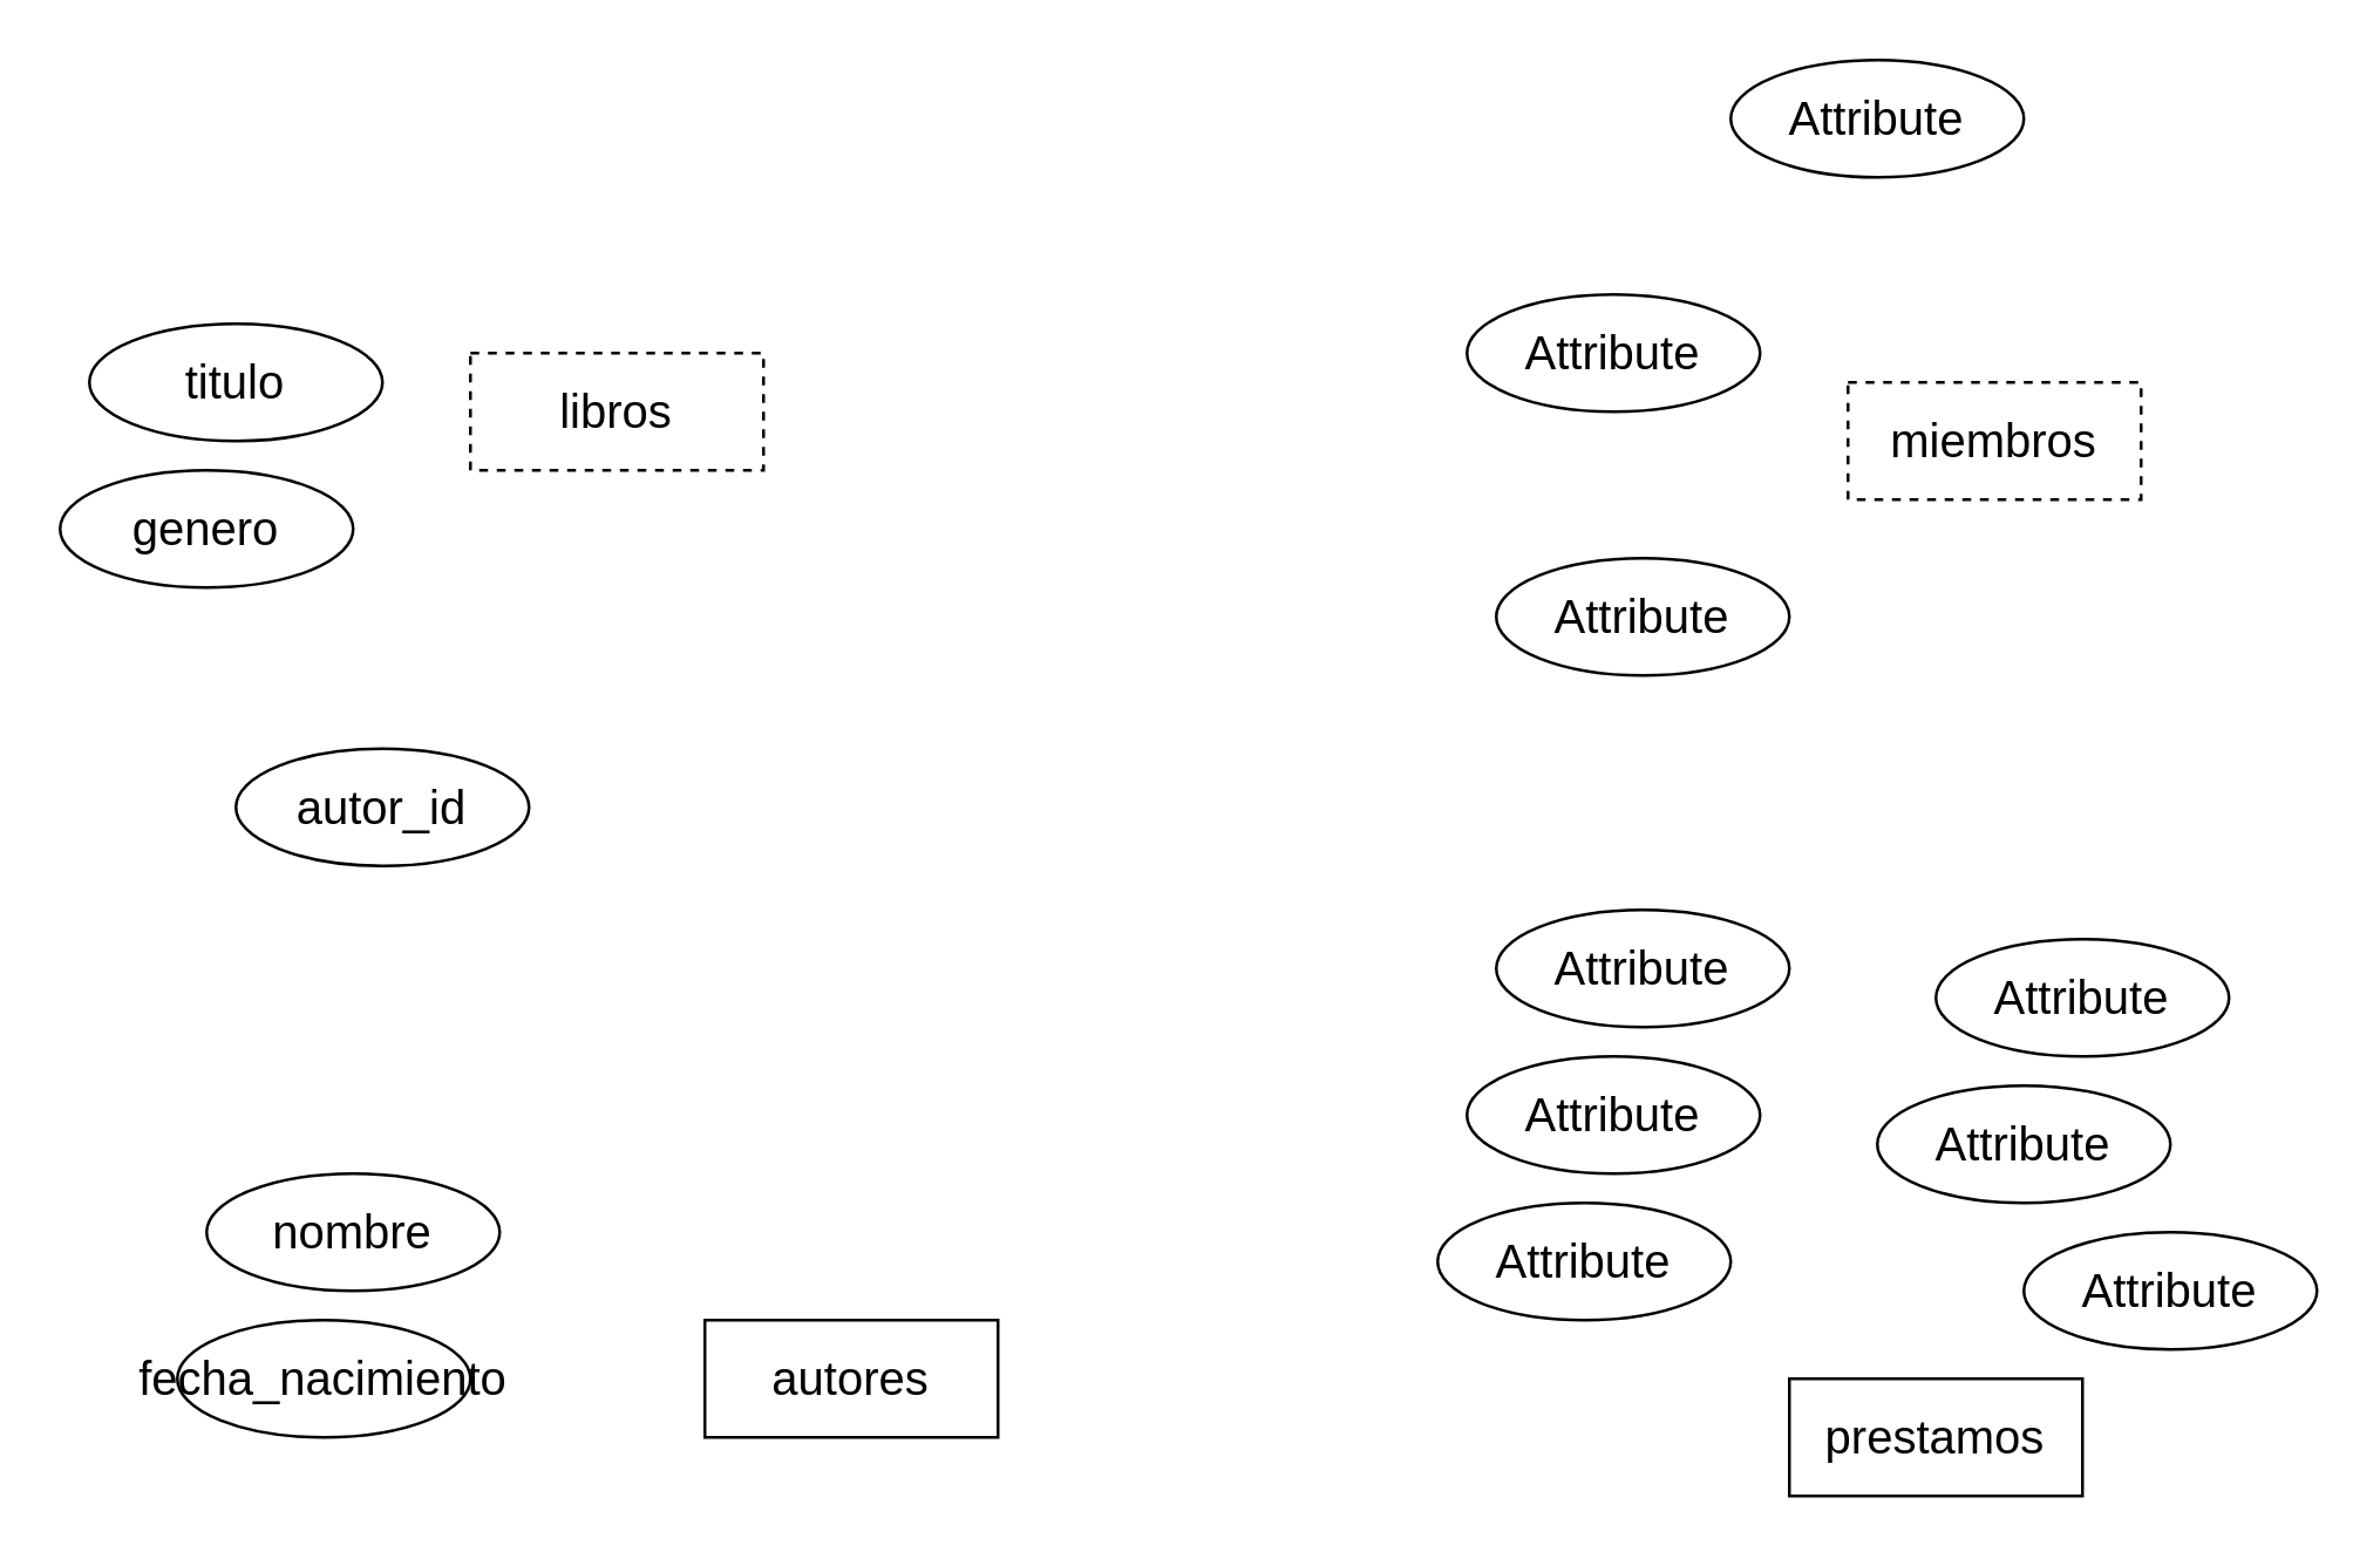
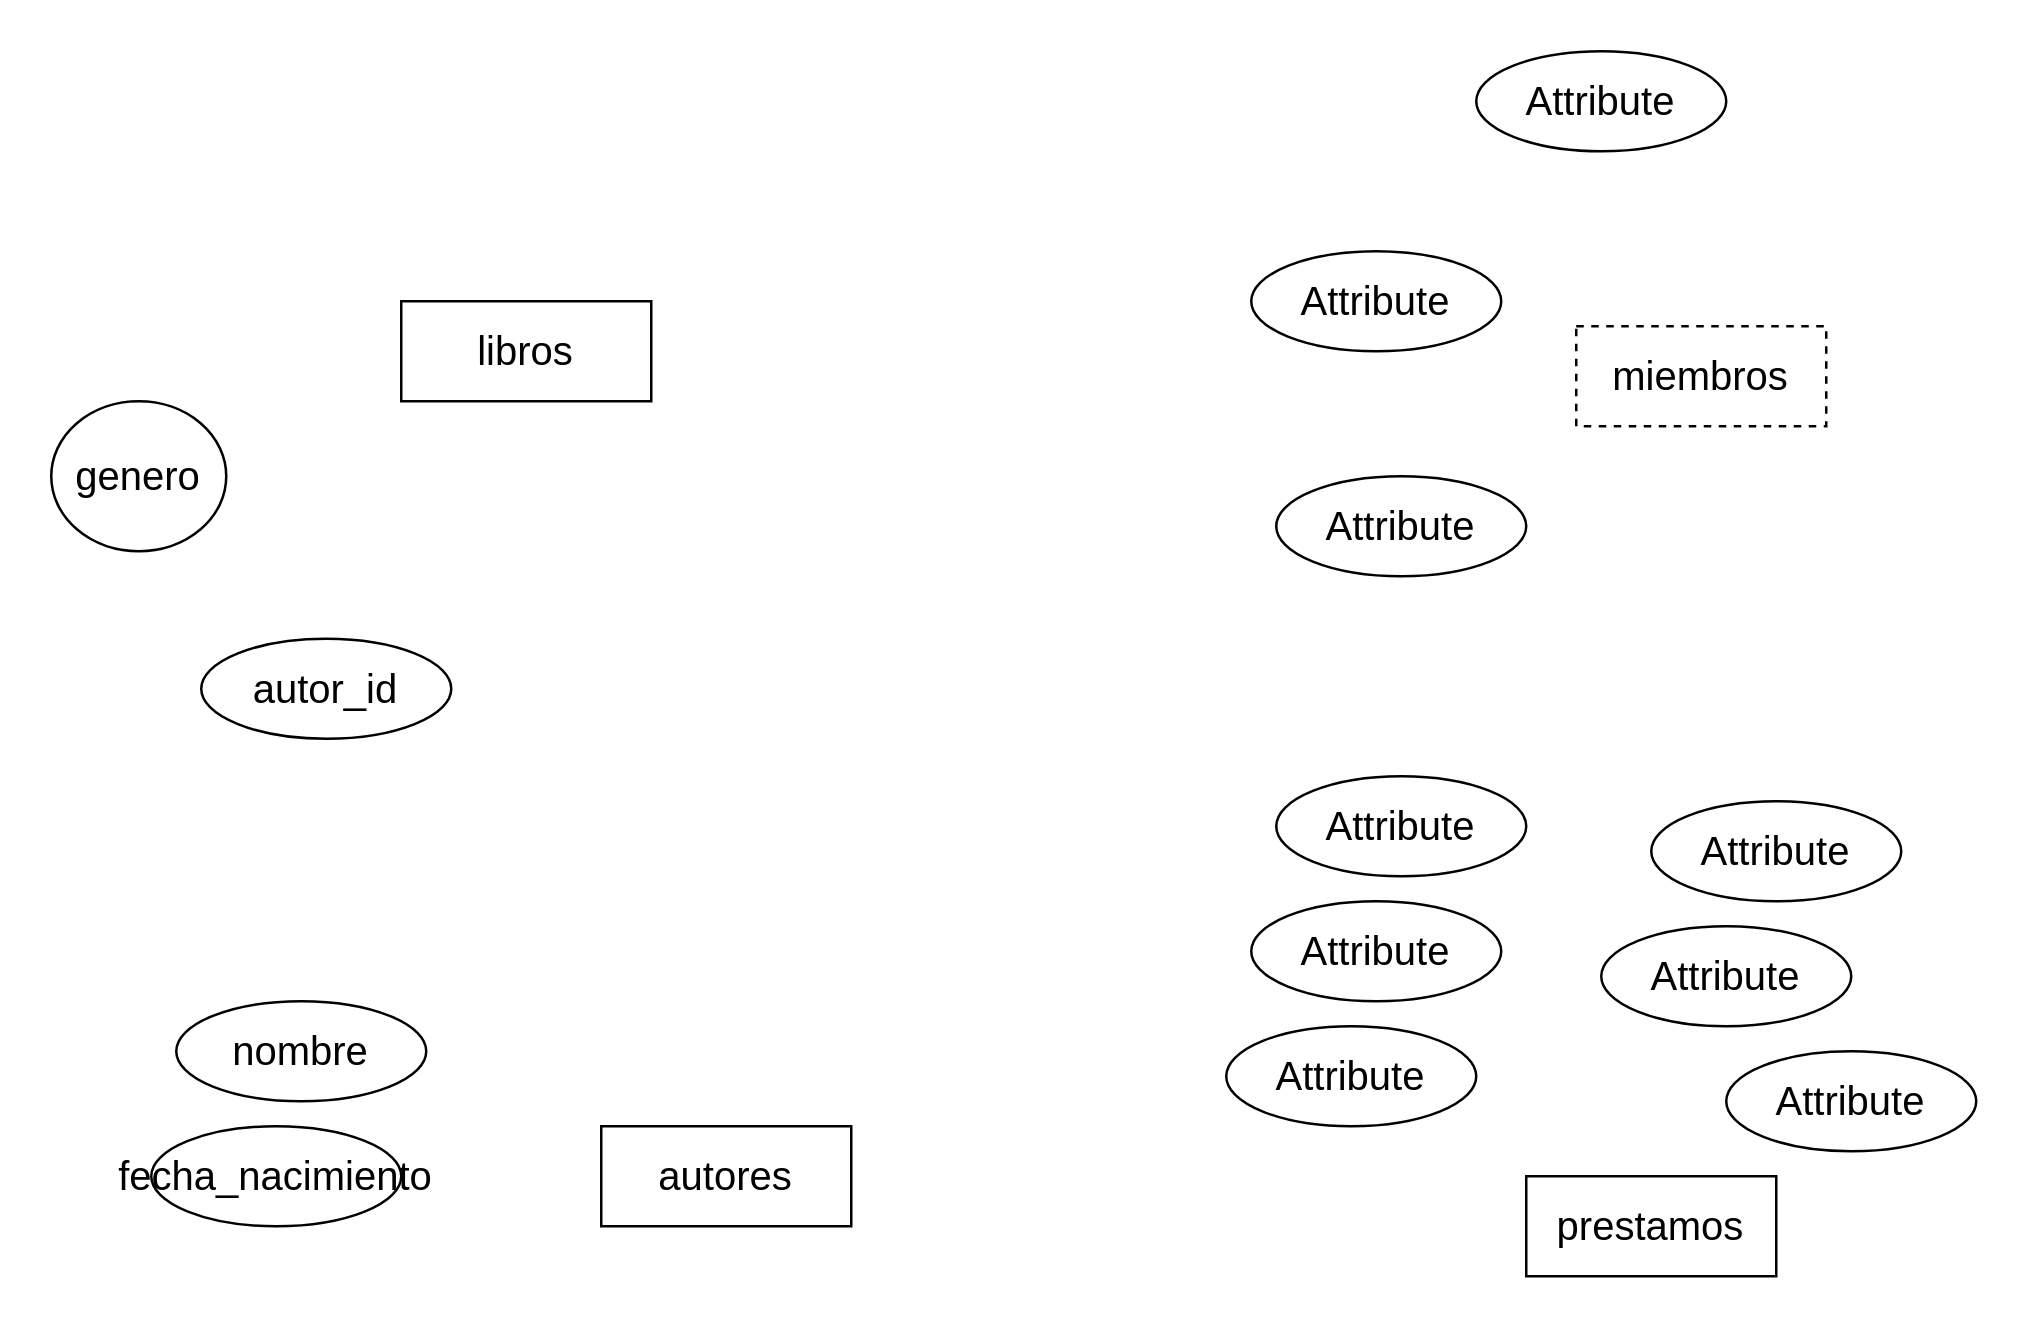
- <mxCell id="6" value="titulo" style="ellipse;whiteSpace=wrap;html=1;align=center;fontSize=16;" vertex="1" parent="1"><mxGeometry x="30" y="110" width="100" height="40" as="geometry" /></mxCell>
- <mxCell id="4" value="libros" style="whiteSpace=wrap;html=1;align=center;fontSize=16;dashed=1;" vertex="1" parent="1"><mxGeometry x="160" y="120" width="100" height="40" as="geometry" /></mxCell>
+ <mxCell id="4" value="libros" style="whiteSpace=wrap;html=1;align=center;fontSize=16;" vertex="1" parent="1"><mxGeometry x="160" y="120" width="100" height="40" as="geometry" /></mxCell>
- <mxCell id="7" value="genero" style="ellipse;whiteSpace=wrap;html=1;align=center;fontSize=16;" vertex="1" parent="1"><mxGeometry x="20" y="160" width="100" height="40" as="geometry" /></mxCell>
+ <mxCell id="7" value="genero" style="ellipse;whiteSpace=wrap;html=1;align=center;fontSize=16;" vertex="1" parent="1"><mxGeometry x="20" y="160" width="70" height="60" as="geometry" /></mxCell>
